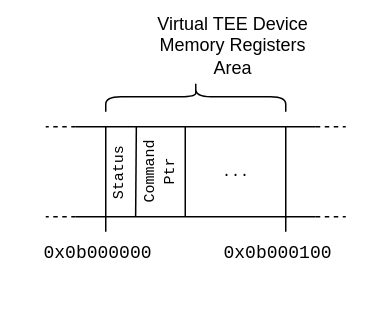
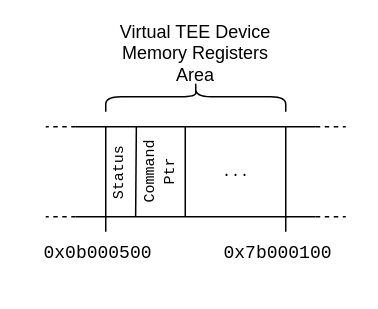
- <mxCell id="8" value="&lt;div&gt;Virtual TEE Device&lt;/div&gt;&lt;div&gt;Memory Registers Area&lt;/div&gt;" style="text;html=1;strokeColor=none;fillColor=none;align=center;verticalAlign=middle;whiteSpace=wrap;rounded=0;fontColor=#000000;" vertex="1" parent="1"><mxGeometry x="95" y="15" width="120" height="30" as="geometry" /></mxCell>
+ <mxCell id="8" value="&lt;div&gt;Virtual TEE Device&lt;/div&gt;&lt;div&gt;Memory Registers Area&lt;/div&gt;" style="text;html=1;strokeColor=none;fillColor=none;align=center;verticalAlign=middle;whiteSpace=wrap;rounded=0;fontColor=#000000;" vertex="1" parent="1"><mxGeometry x="70" y="20" width="120" height="30" as="geometry" /></mxCell>
- <mxCell id="17" value="&lt;font face=&quot;Courier New&quot;&gt;0x0b000000&lt;/font&gt;" style="text;html=1;strokeColor=none;fillColor=none;align=center;verticalAlign=middle;whiteSpace=wrap;rounded=0;fontColor=#000000;fontFamily=Courier New;" vertex="1" parent="1"><mxGeometry x="20" y="154" width="90" height="30" as="geometry" /></mxCell>
+ <mxCell id="17" value="&lt;font face=&quot;Courier New&quot;&gt;0x0b000500&lt;/font&gt;" style="text;html=1;strokeColor=none;fillColor=none;align=center;verticalAlign=middle;whiteSpace=wrap;rounded=0;fontColor=#000000;fontFamily=Courier New;" vertex="1" parent="1"><mxGeometry x="20" y="154" width="90" height="30" as="geometry" /></mxCell>
- <mxCell id="18" value="&lt;font&gt;0x0b000100&lt;/font&gt;" style="text;html=1;strokeColor=none;fillColor=none;align=center;verticalAlign=middle;whiteSpace=wrap;rounded=0;fontColor=#000000;fontFamily=Courier New;" vertex="1" parent="1"><mxGeometry x="140" y="154" width="90" height="30" as="geometry" /></mxCell>
+ <mxCell id="18" value="&lt;font&gt;0x7b000100&lt;/font&gt;" style="text;html=1;strokeColor=none;fillColor=none;align=center;verticalAlign=middle;whiteSpace=wrap;rounded=0;fontColor=#000000;fontFamily=Courier New;" vertex="1" parent="1"><mxGeometry x="140" y="154" width="90" height="30" as="geometry" /></mxCell>
